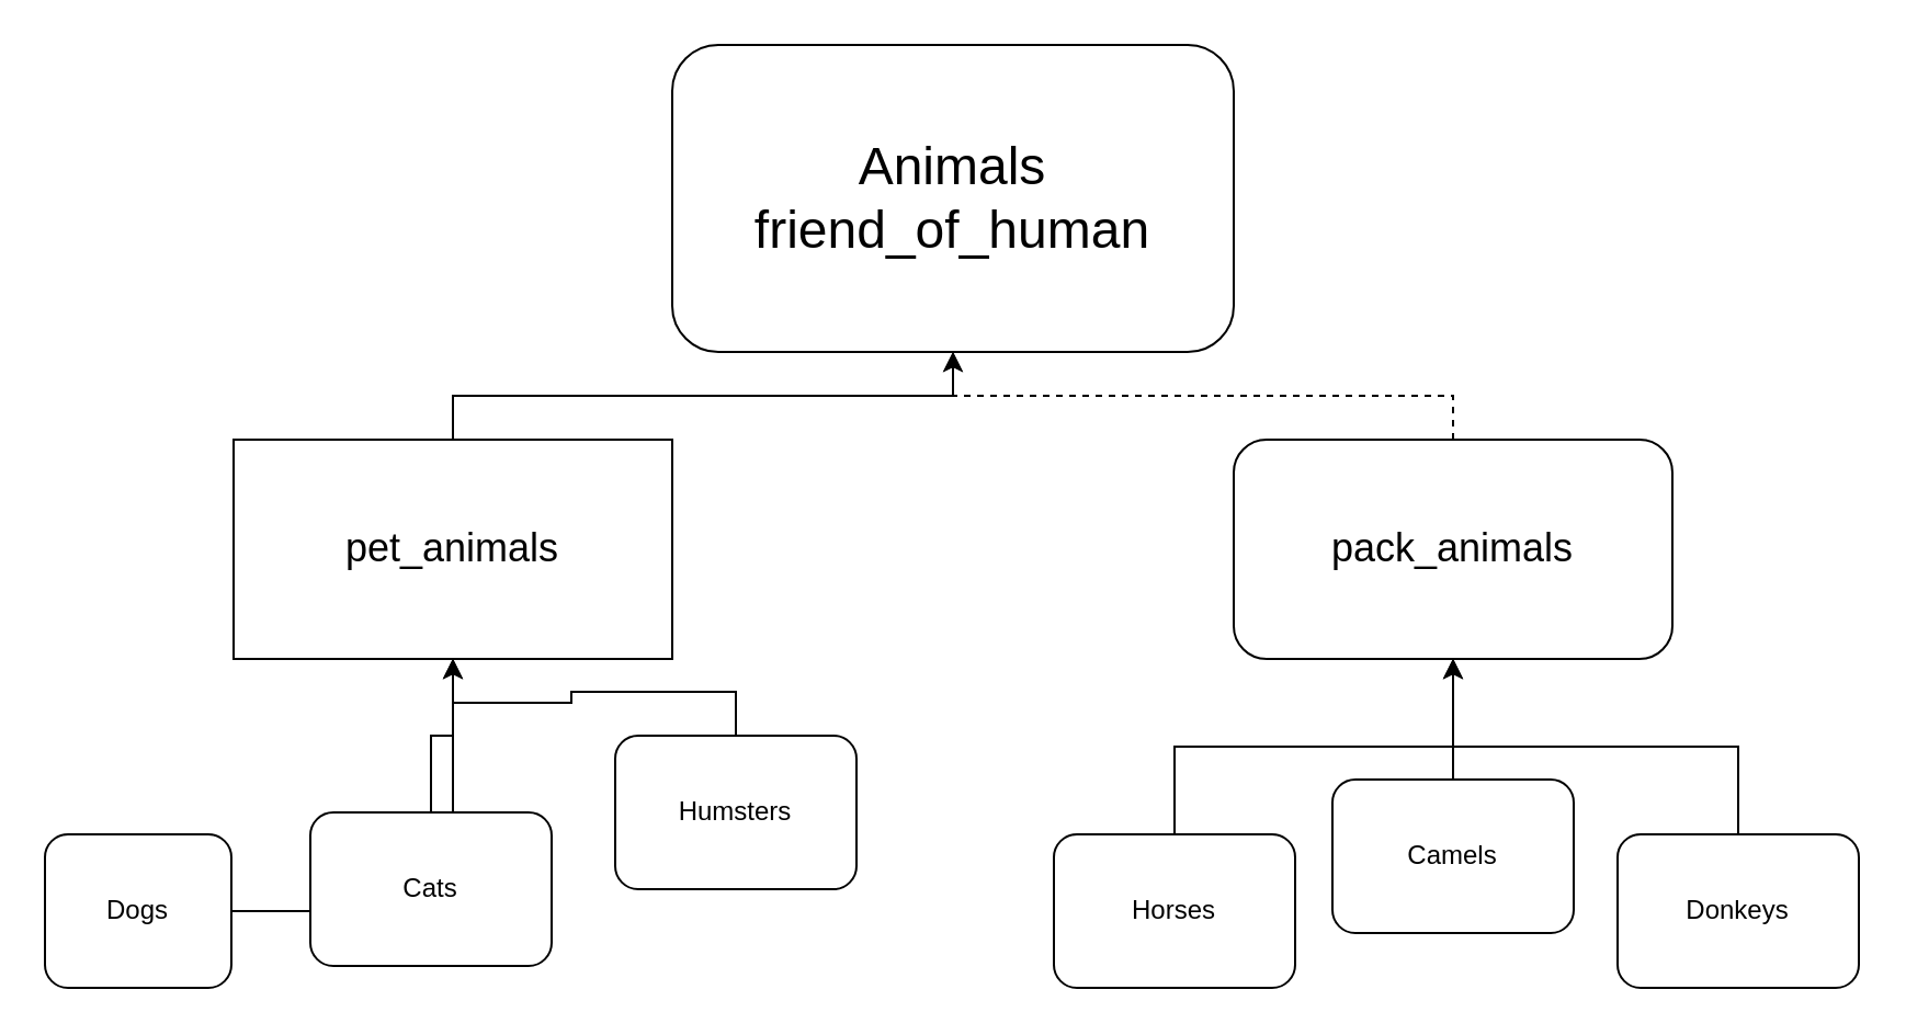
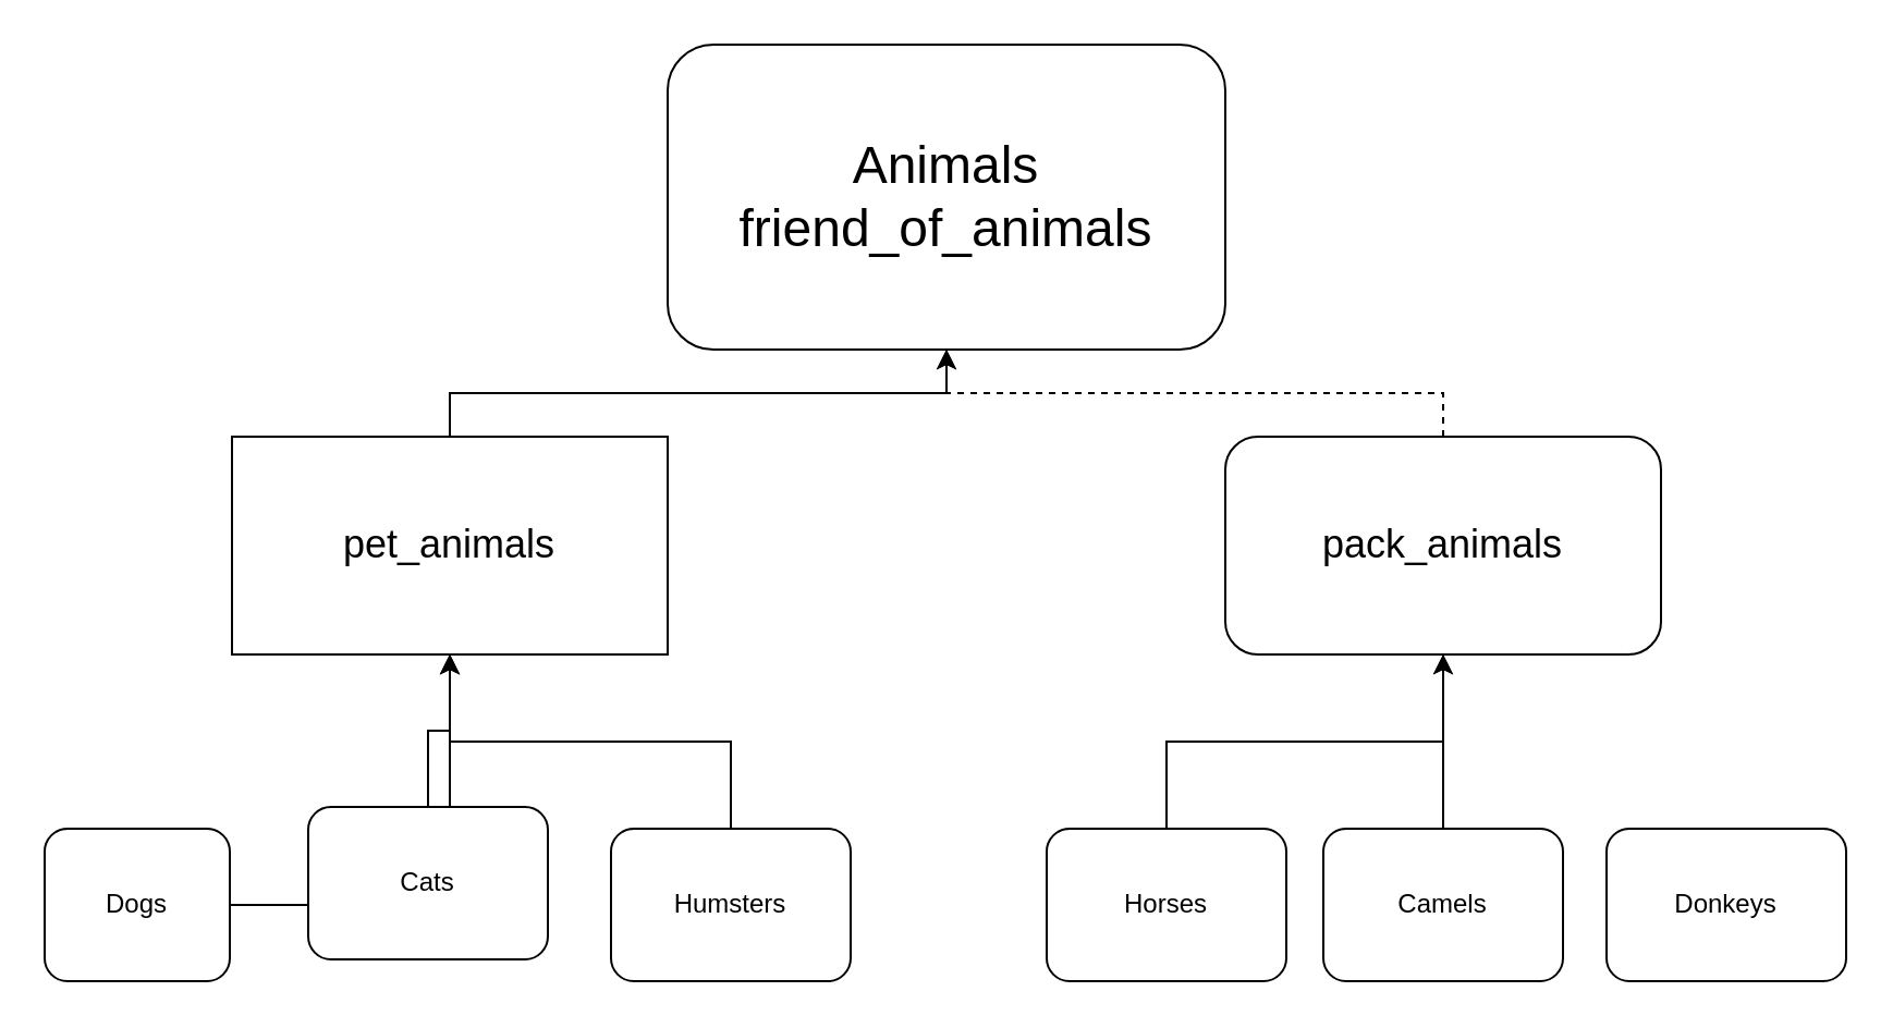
- <mxCell id="2" value="&lt;font style=&quot;font-size: 24px;&quot;&gt;Animals&lt;br&gt;friend_of_human&lt;/font&gt;" style="rounded=1;whiteSpace=wrap;html=1;" vertex="1" parent="1"><mxGeometry x="306" y="20" width="256" height="140" as="geometry" /></mxCell>
+ <mxCell id="2" value="&lt;font style=&quot;font-size: 24px;&quot;&gt;Animals&lt;br&gt;friend_of_animals&lt;/font&gt;" style="rounded=1;whiteSpace=wrap;html=1;" vertex="1" parent="1"><mxGeometry x="306" y="20" width="256" height="140" as="geometry" /></mxCell>
- <mxCell id="13" style="edgeStyle=orthogonalEdgeStyle;rounded=0;orthogonalLoop=1;jettySize=auto;html=1;entryX=0.5;entryY=1;entryDx=0;entryDy=0;" edge="1" parent="1" source="14" target="6"><mxGeometry relative="1" as="geometry" /></mxCell>
- <mxCell id="12" value="Humsters" style="rounded=1;whiteSpace=wrap;html=1;" vertex="1" parent="1"><mxGeometry x="280" y="335" width="110" height="70" as="geometry" /></mxCell>
+ <mxCell id="12" value="Humsters" style="rounded=1;whiteSpace=wrap;html=1;" vertex="1" parent="1"><mxGeometry x="280" y="380" width="110" height="70" as="geometry" /></mxCell>
- <mxCell id="16" value="Camels" style="rounded=1;whiteSpace=wrap;html=1;" vertex="1" parent="1"><mxGeometry x="607" y="355" width="110" height="70" as="geometry" /></mxCell>
+ <mxCell id="16" value="Camels" style="rounded=1;whiteSpace=wrap;html=1;" vertex="1" parent="1"><mxGeometry x="607" y="380" width="110" height="70" as="geometry" /></mxCell>
